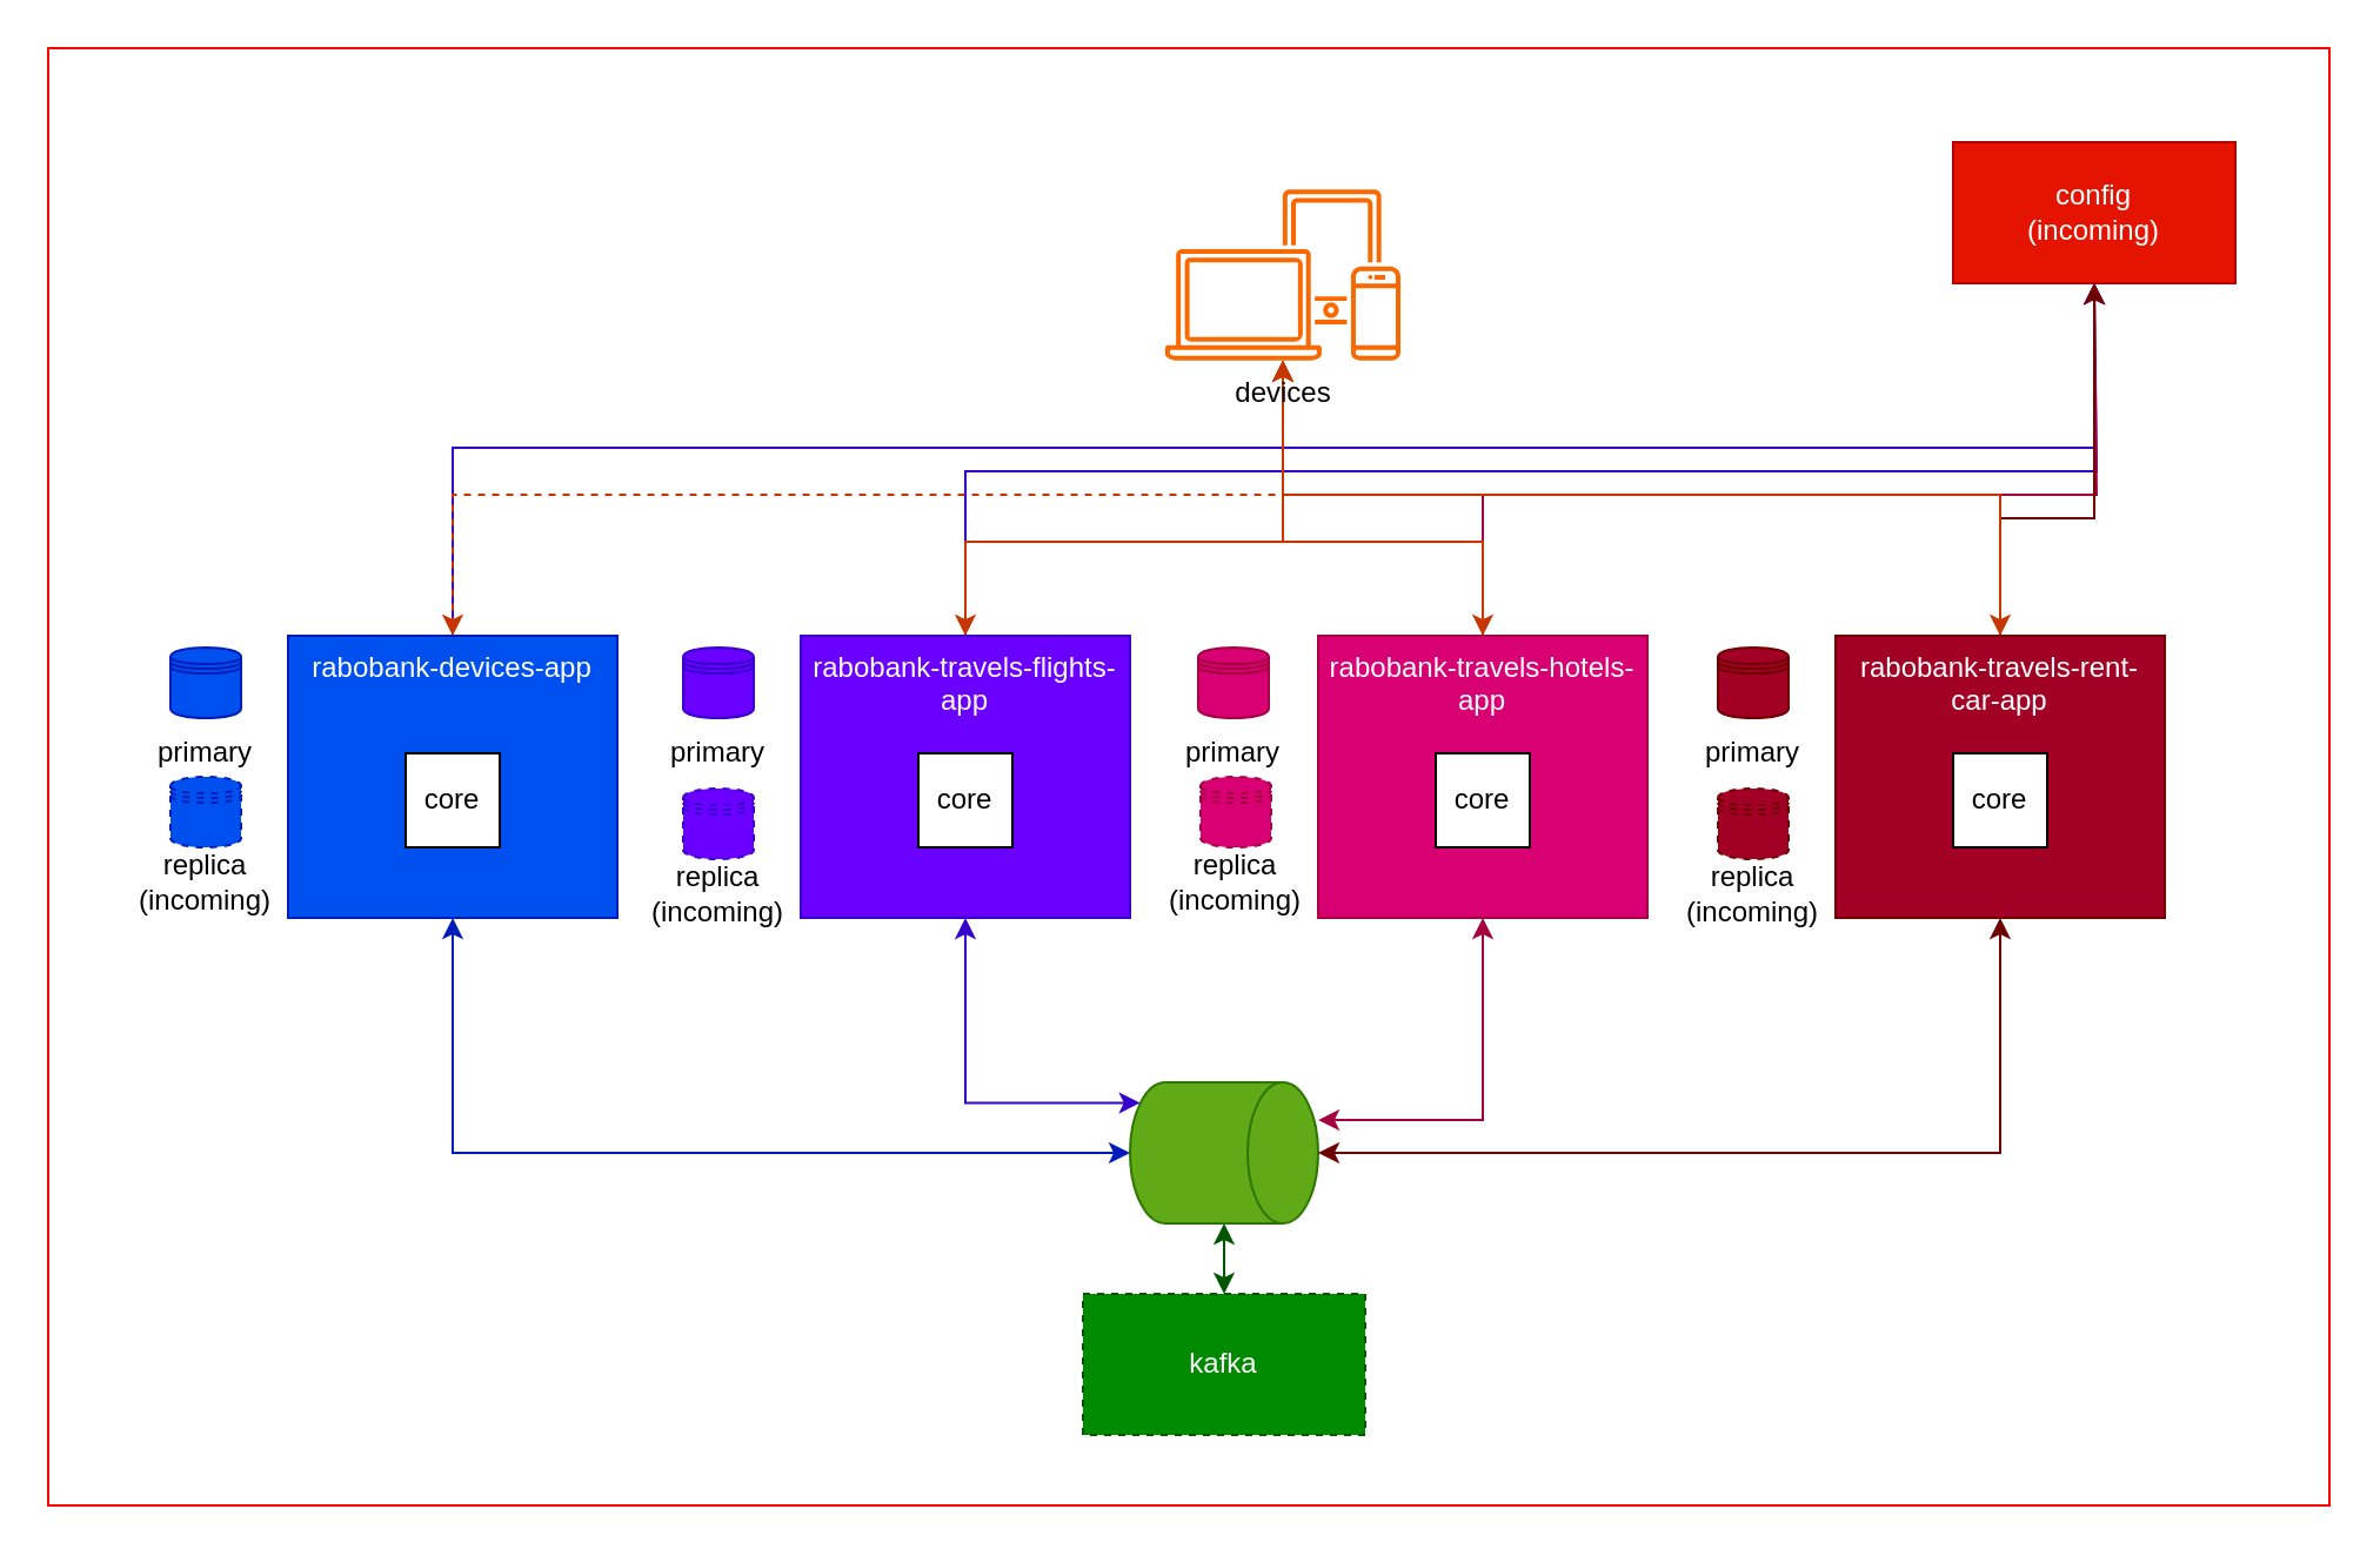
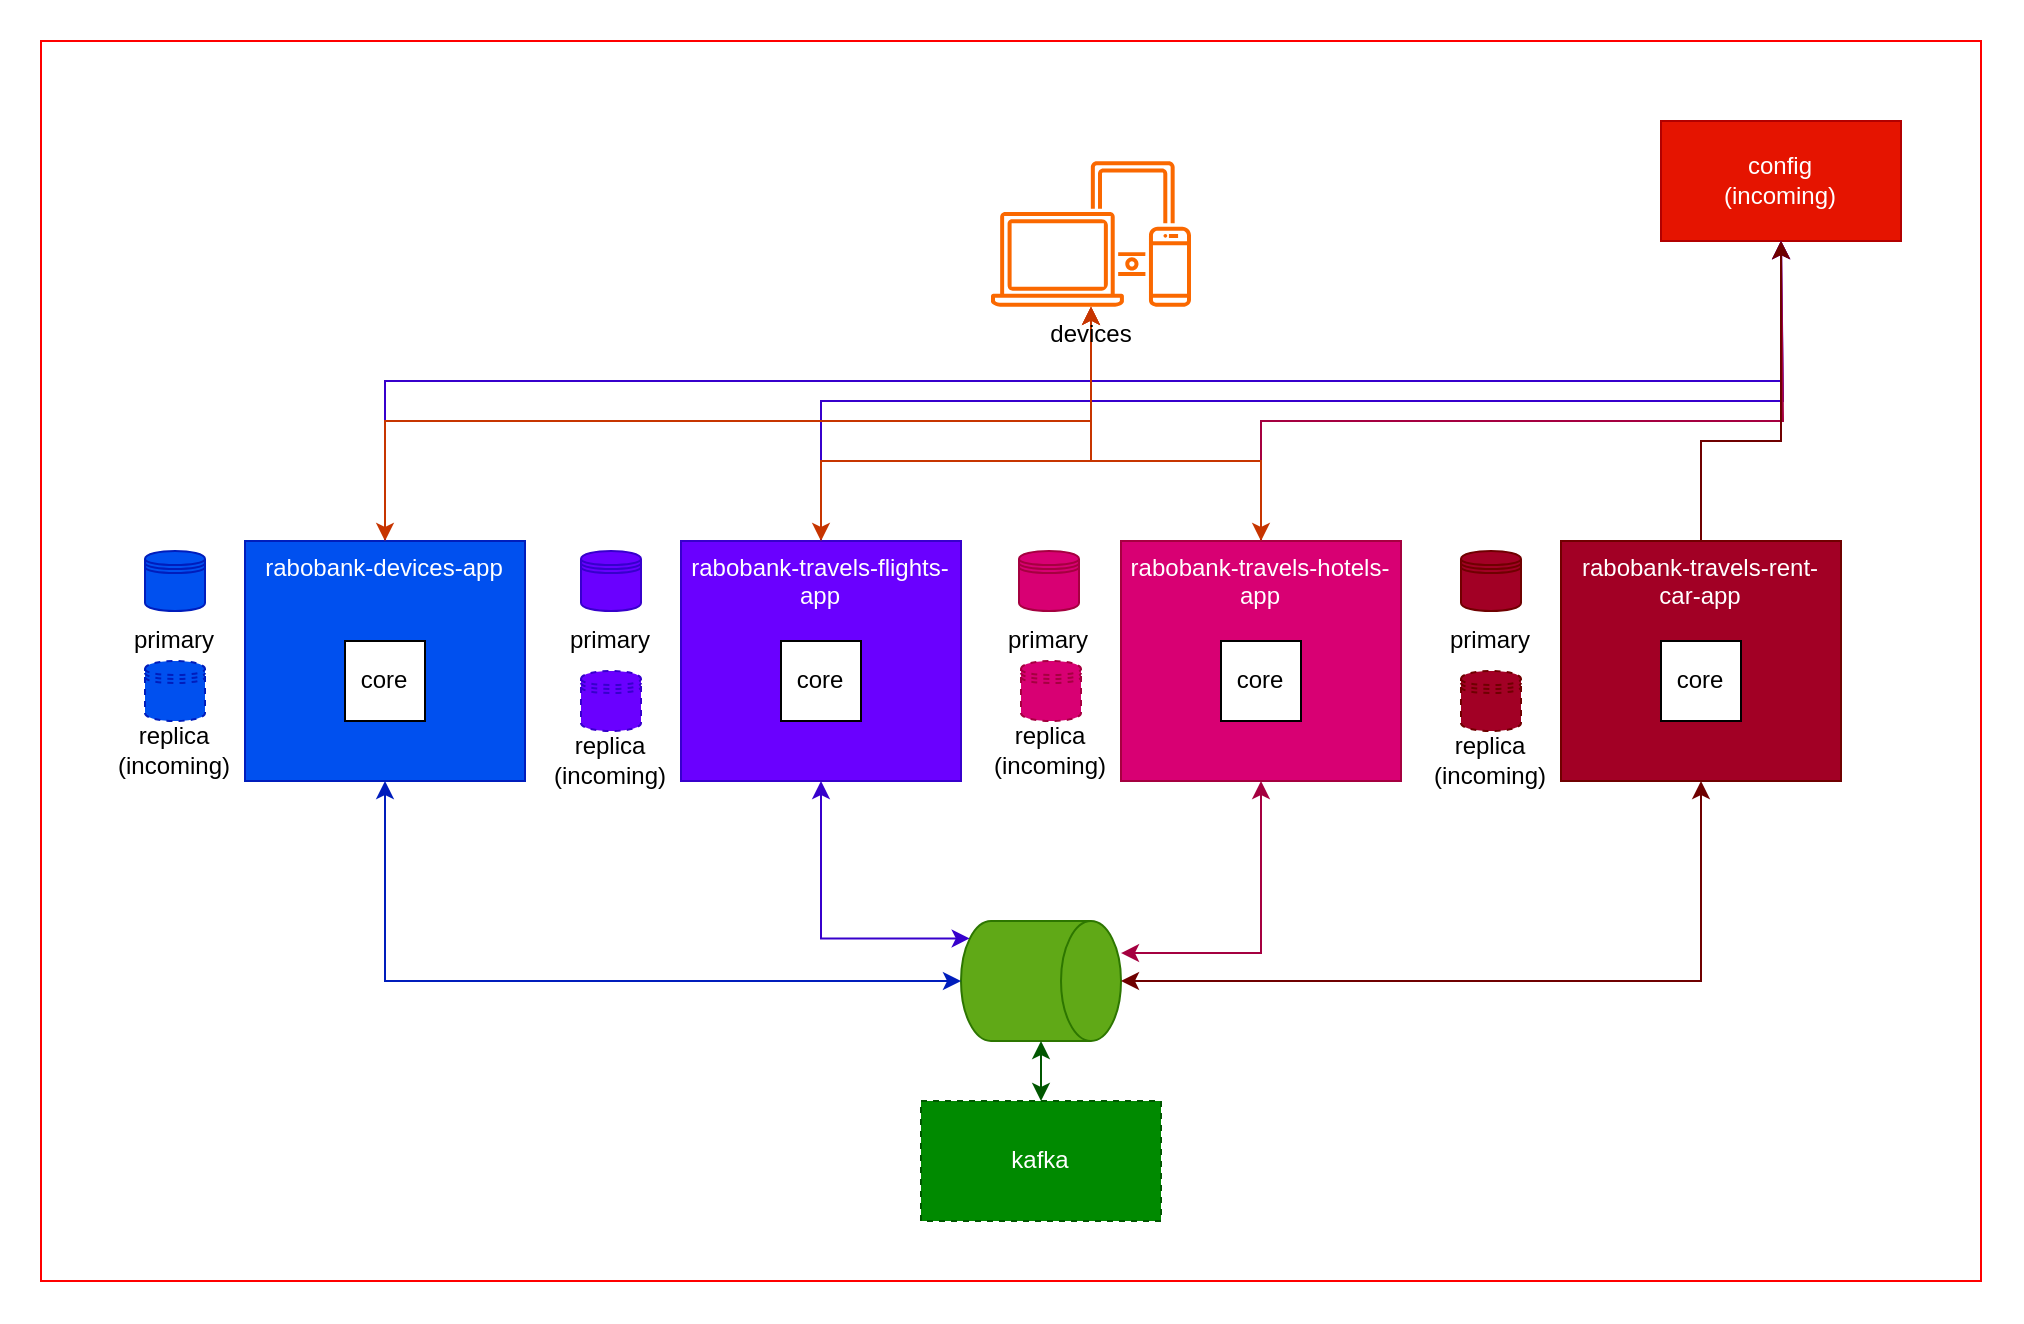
- <mxCell id="14" style="edgeStyle=orthogonalEdgeStyle;rounded=0;orthogonalLoop=1;jettySize=auto;html=1;entryX=0.5;entryY=0;entryDx=0;entryDy=0;fillColor=#fa6800;strokeColor=#C73500;startArrow=classic;startFill=1;dashed=1;" parent="1" source="18" target="5" edge="1"><mxGeometry relative="1" as="geometry"><Array as="points"><mxPoint x="545" y="210" /><mxPoint x="192" y="210" /></Array></mxGeometry></mxCell>
+ <mxCell id="14" style="edgeStyle=orthogonalEdgeStyle;rounded=0;orthogonalLoop=1;jettySize=auto;html=1;entryX=0.5;entryY=0;entryDx=0;entryDy=0;fillColor=#fa6800;strokeColor=#C73500;startArrow=classic;startFill=1;" parent="1" source="18" target="5" edge="1"><mxGeometry relative="1" as="geometry"><Array as="points"><mxPoint x="545" y="210" /><mxPoint x="192" y="210" /></Array></mxGeometry></mxCell>
- <mxCell id="17" style="edgeStyle=orthogonalEdgeStyle;rounded=0;orthogonalLoop=1;jettySize=auto;html=1;entryX=0.5;entryY=0;entryDx=0;entryDy=0;fillColor=#fa6800;strokeColor=#C73500;startArrow=classic;startFill=1;" parent="1" source="18" target="11" edge="1"><mxGeometry relative="1" as="geometry"><Array as="points"><mxPoint x="545" y="210" /><mxPoint x="850" y="210" /></Array></mxGeometry></mxCell>
